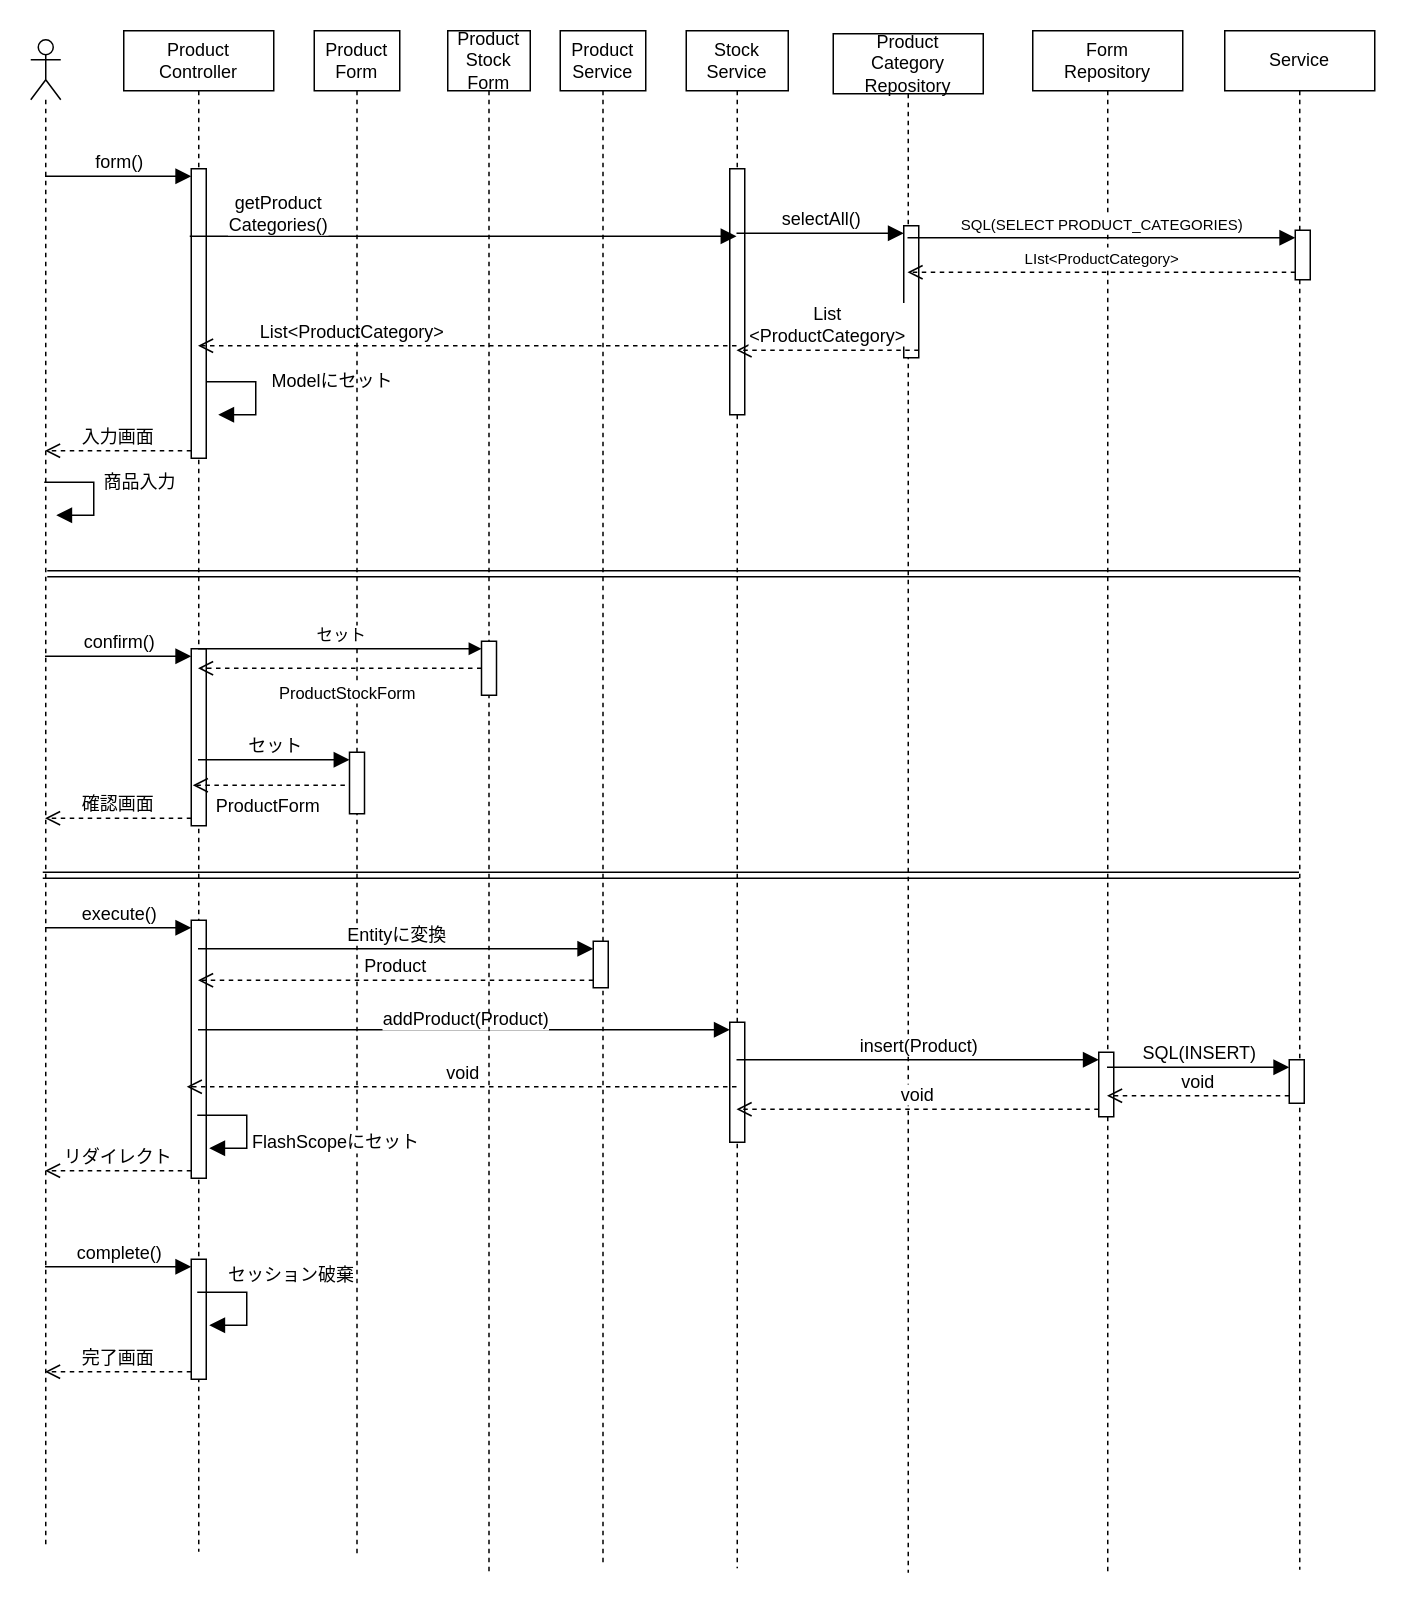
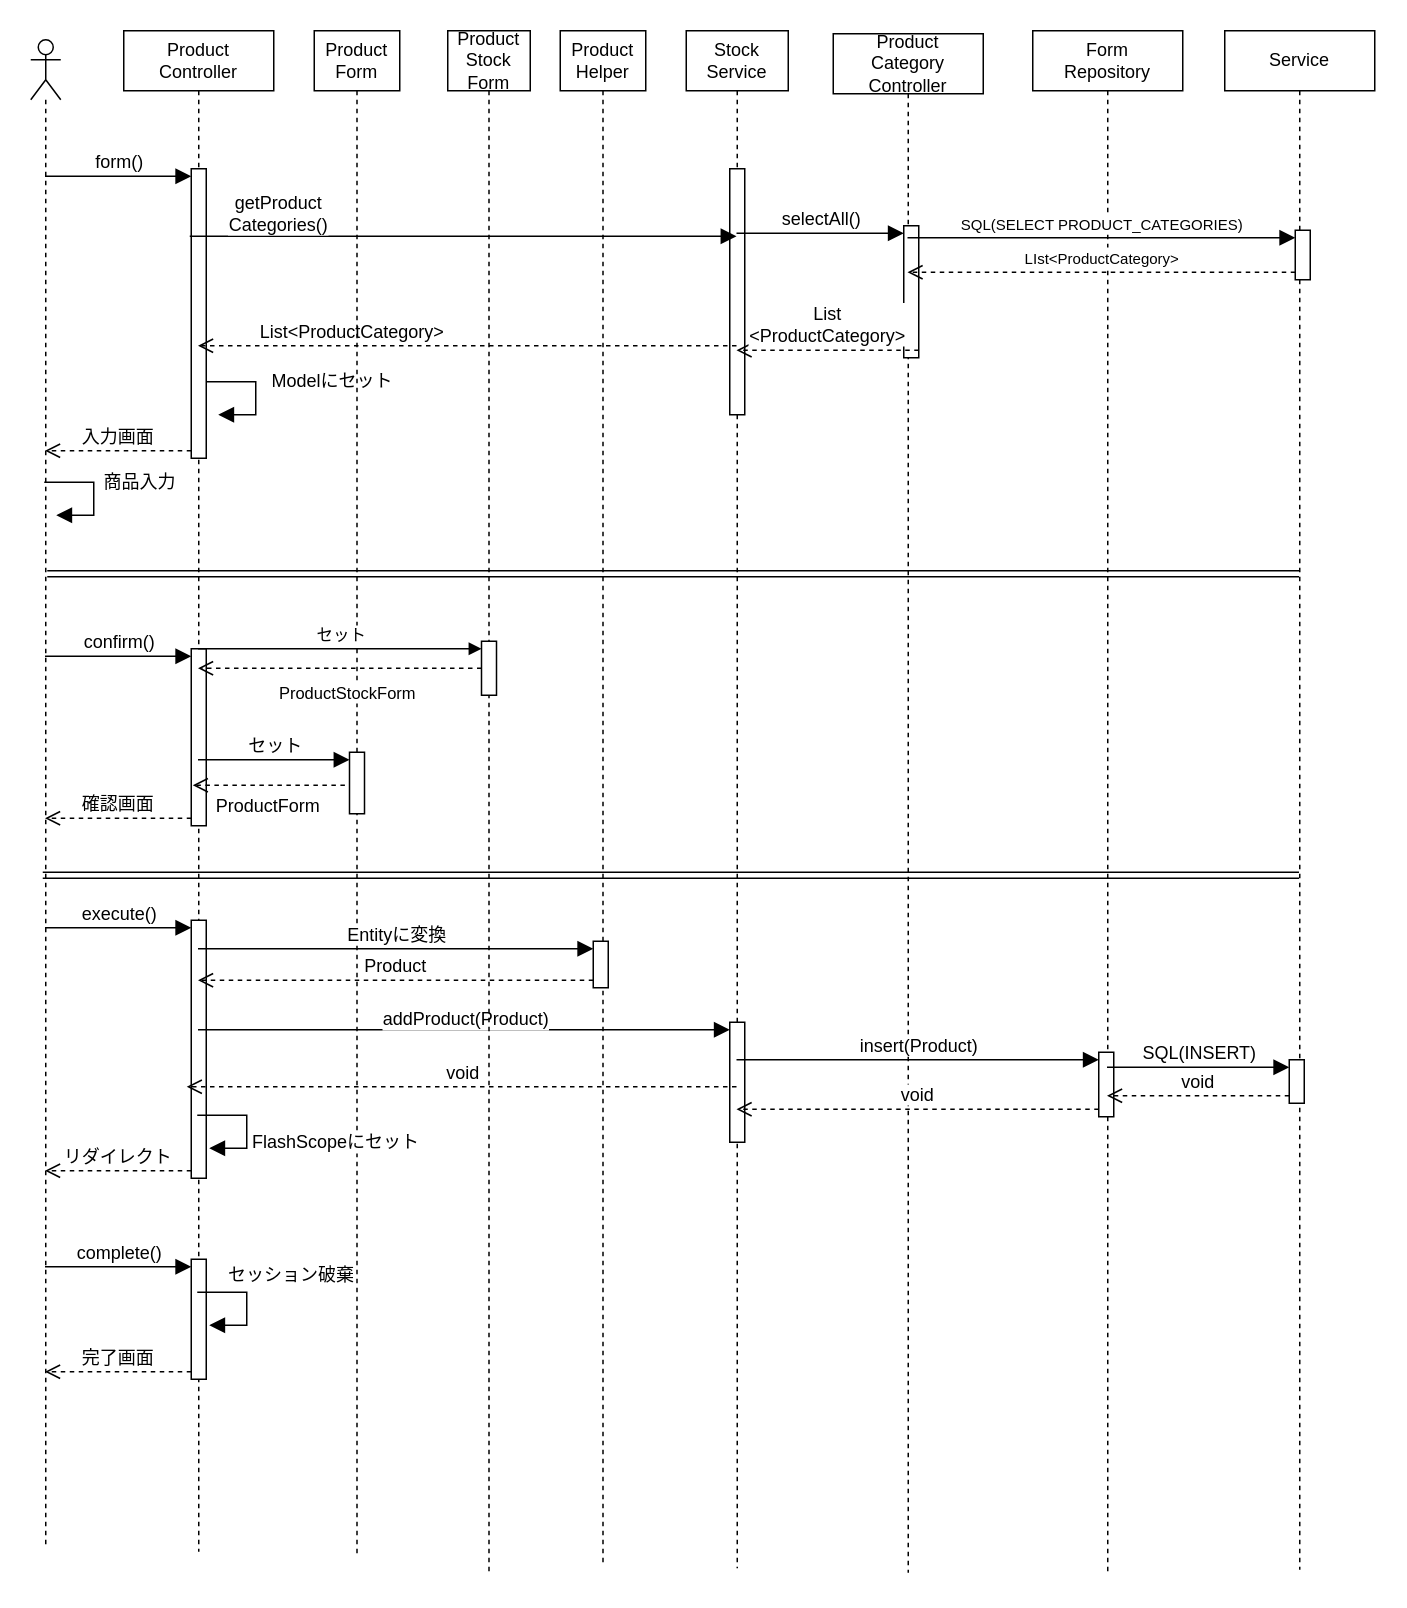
- <mxCell id="19" value="Product&lt;br&gt;Service" style="shape=umlLifeline;perimeter=lifelinePerimeter;whiteSpace=wrap;html=1;container=1;dropTarget=0;collapsible=0;recursiveResize=0;outlineConnect=0;portConstraint=eastwest;newEdgeStyle={&quot;curved&quot;:0,&quot;rounded&quot;:0};" parent="1" vertex="1"><mxGeometry x="373" y="20" width="57" height="1022" as="geometry" /></mxCell>
+ <mxCell id="19" value="Product&lt;br&gt;Helper" style="shape=umlLifeline;perimeter=lifelinePerimeter;whiteSpace=wrap;html=1;container=1;dropTarget=0;collapsible=0;recursiveResize=0;outlineConnect=0;portConstraint=eastwest;newEdgeStyle={&quot;curved&quot;:0,&quot;rounded&quot;:0};" parent="1" vertex="1"><mxGeometry x="373" y="20" width="57" height="1022" as="geometry" /></mxCell>
- <mxCell id="12" value="Product&lt;div&gt;Category&lt;/div&gt;&lt;div&gt;Repository&lt;/div&gt;" style="shape=umlLifeline;perimeter=lifelinePerimeter;whiteSpace=wrap;html=1;container=1;dropTarget=0;collapsible=0;recursiveResize=0;outlineConnect=0;portConstraint=eastwest;newEdgeStyle={&quot;curved&quot;:0,&quot;rounded&quot;:0};" parent="1" vertex="1"><mxGeometry x="555" y="22" width="100" height="1026" as="geometry" /></mxCell>
+ <mxCell id="12" value="Product&lt;div&gt;Category&lt;/div&gt;&lt;div&gt;Controller&lt;/div&gt;" style="shape=umlLifeline;perimeter=lifelinePerimeter;whiteSpace=wrap;html=1;container=1;dropTarget=0;collapsible=0;recursiveResize=0;outlineConnect=0;portConstraint=eastwest;newEdgeStyle={&quot;curved&quot;:0,&quot;rounded&quot;:0};" parent="1" vertex="1"><mxGeometry x="555" y="22" width="100" height="1026" as="geometry" /></mxCell>
